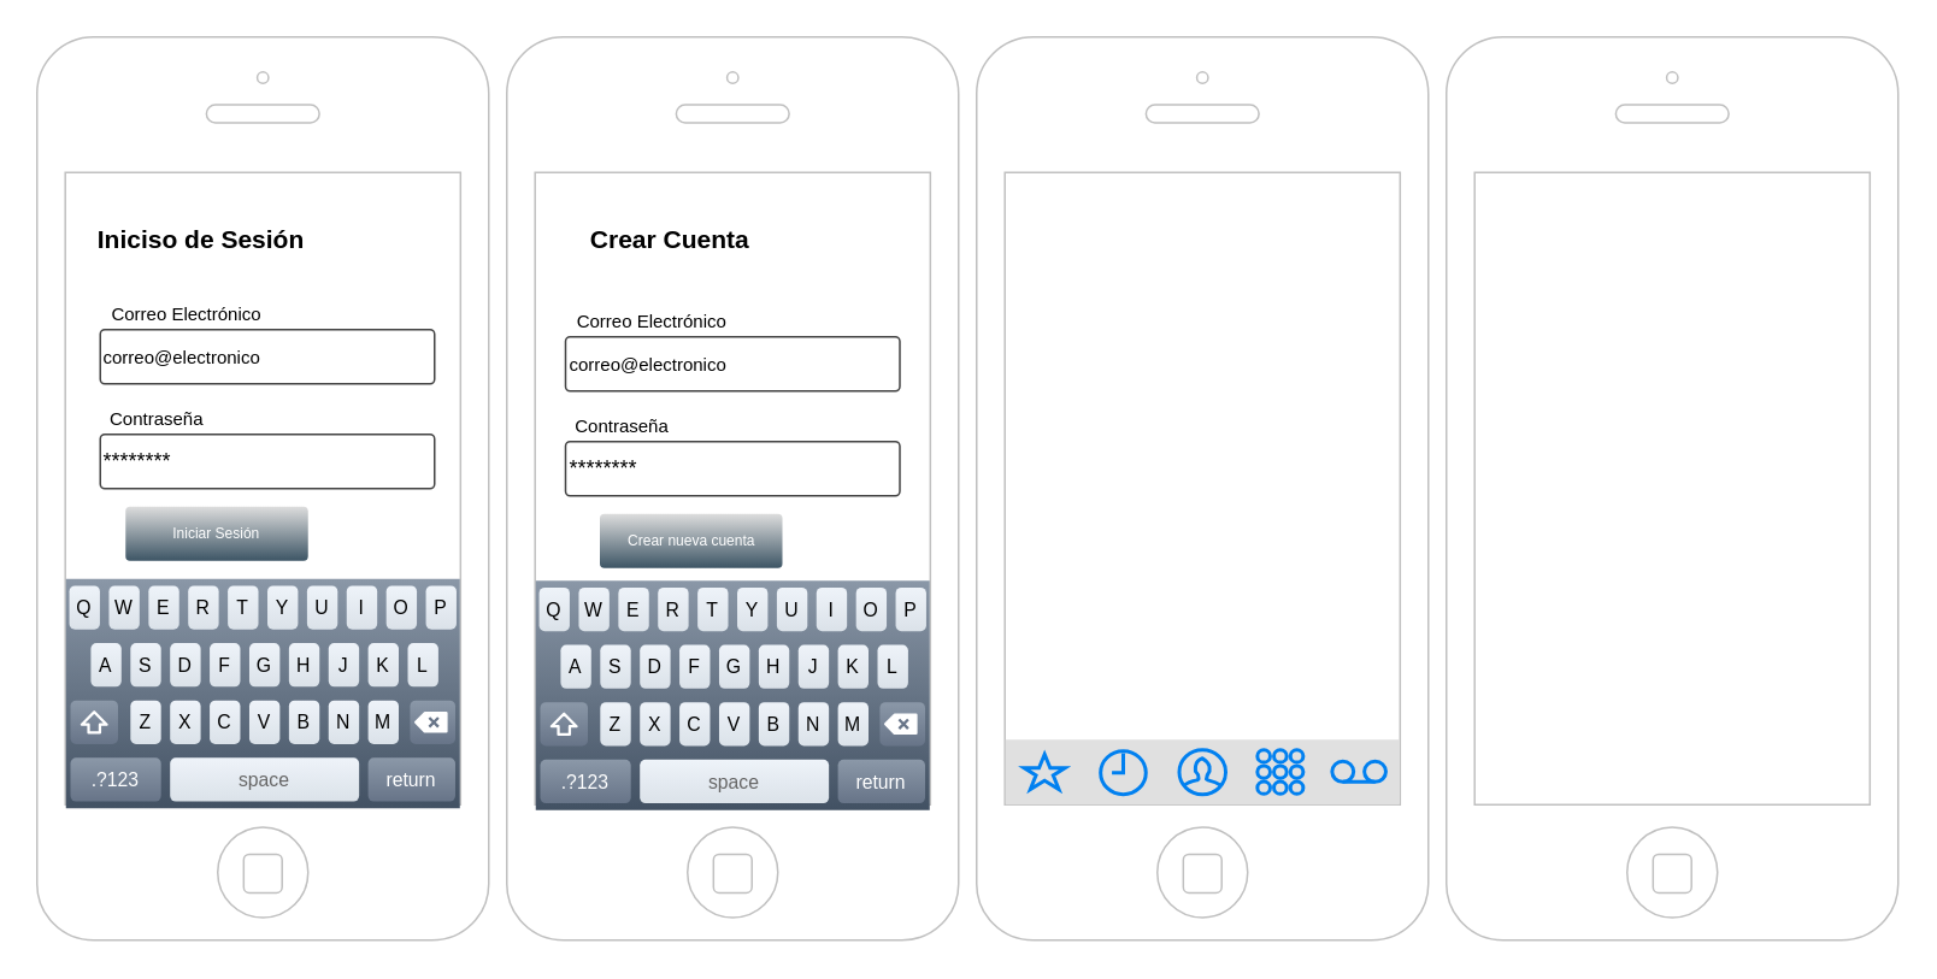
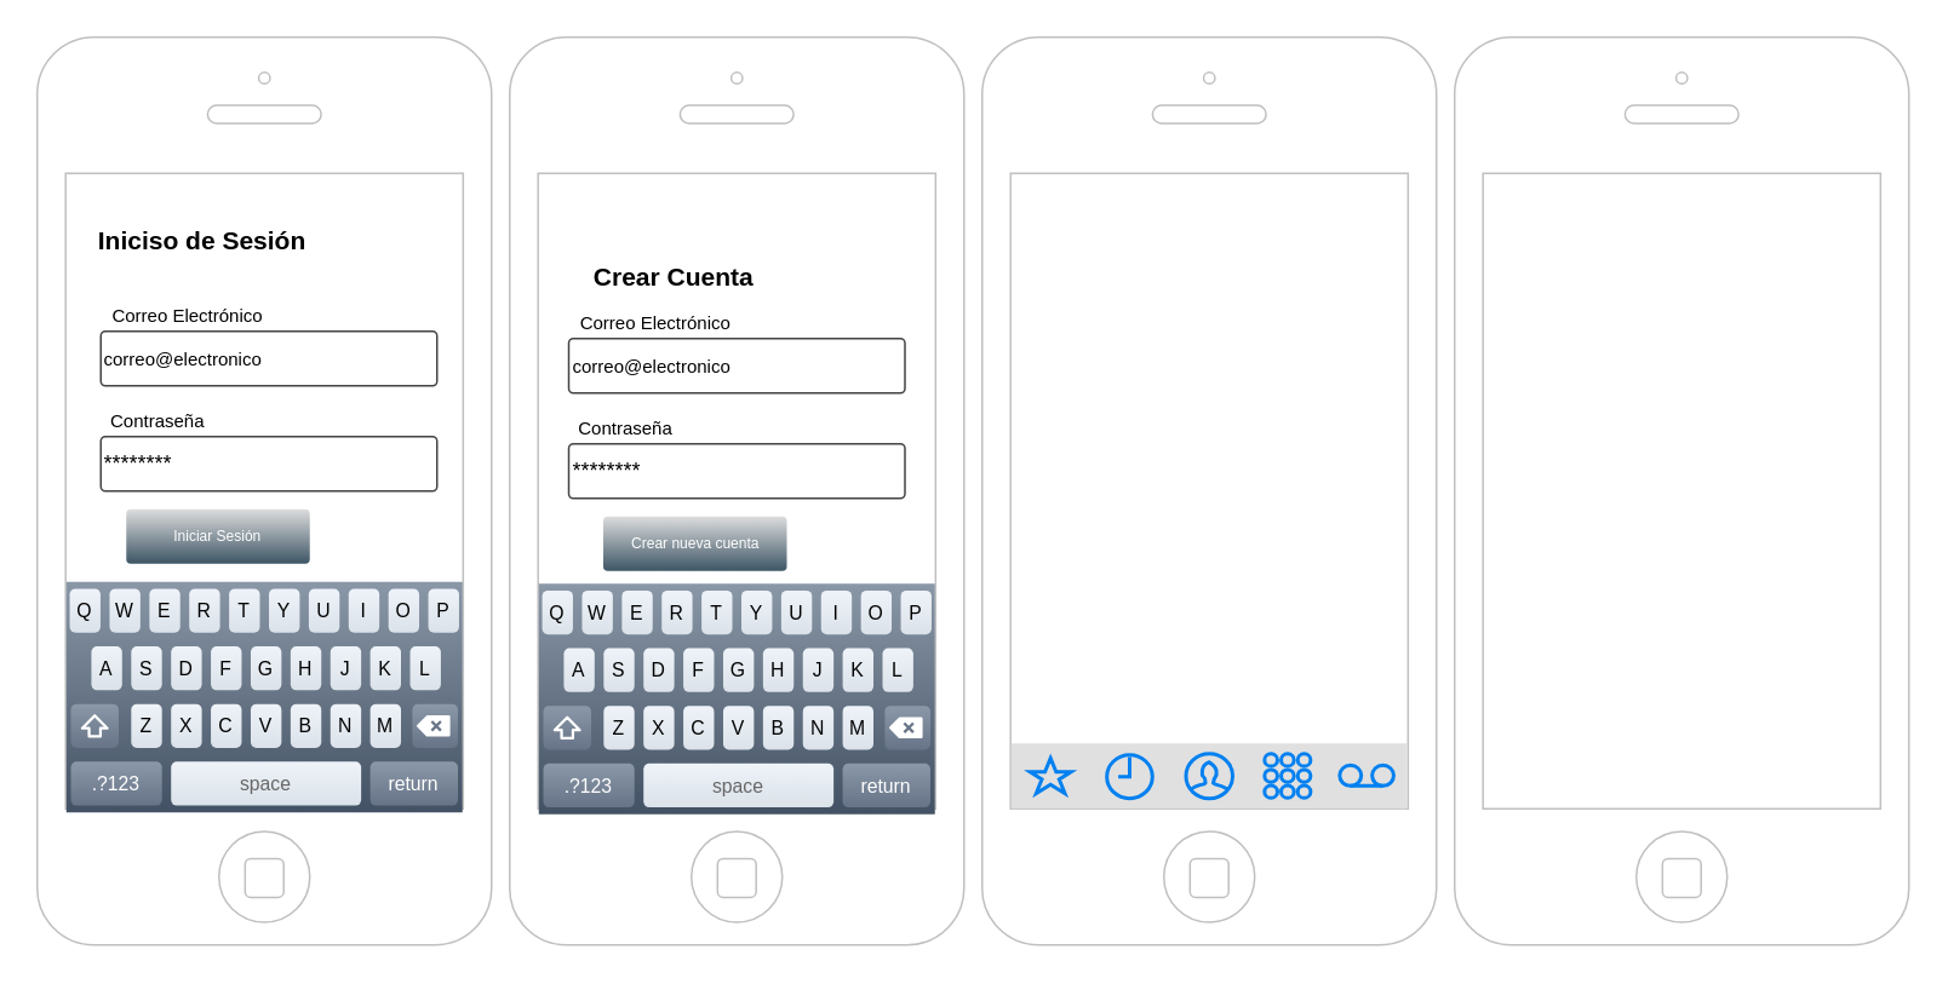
- <mxCell id="14" value="Crear Cuenta" style="text;fontColor=#000000;fontSize=14;verticalAlign=middle;align=center;spacingTop=2;fontStyle=1" vertex="1" parent="1"><mxGeometry x="310" y="120" width="121" height="20" as="geometry" /></mxCell>
+ <mxCell id="14" value="Crear Cuenta" style="text;fontColor=#000000;fontSize=14;verticalAlign=middle;align=center;spacingTop=2;fontStyle=1" vertex="1" parent="1"><mxGeometry x="310" y="140" width="121" height="20" as="geometry" /></mxCell>
